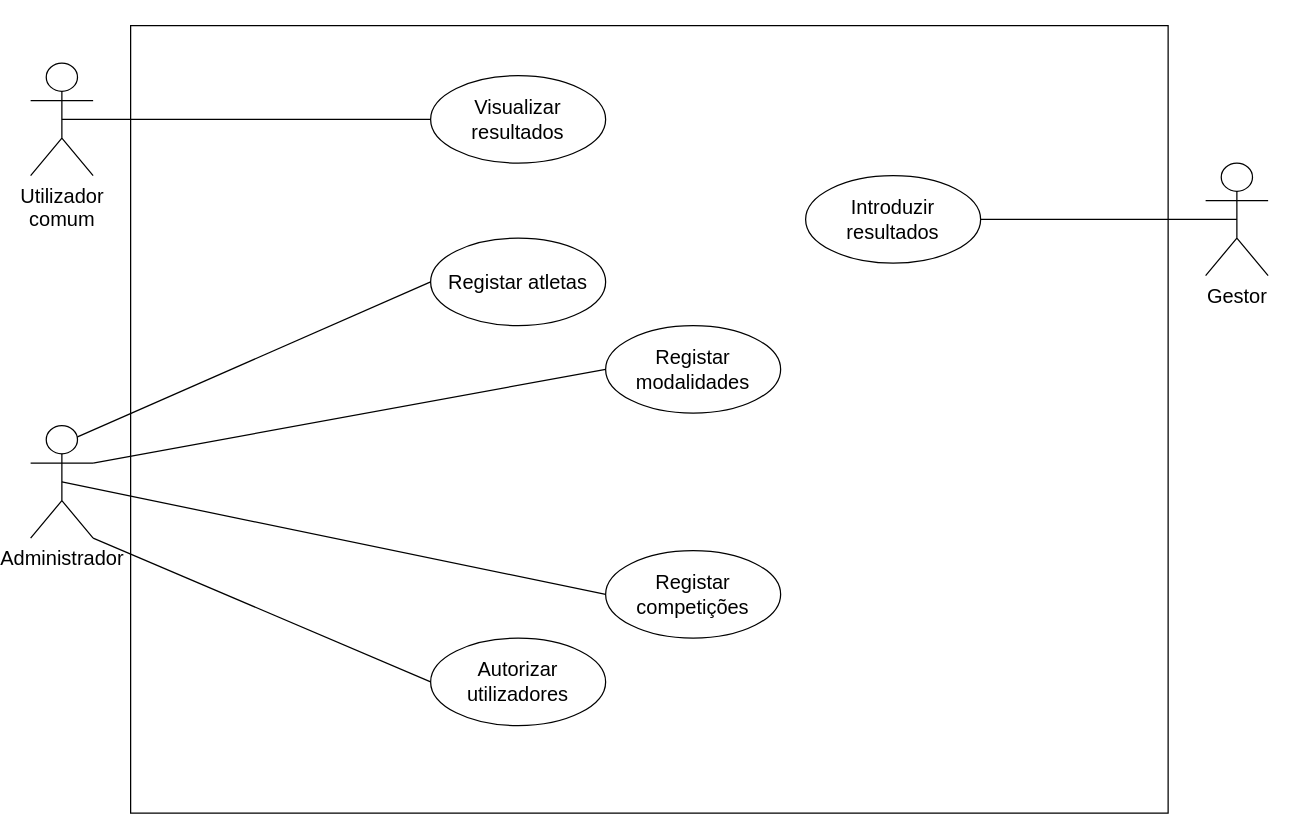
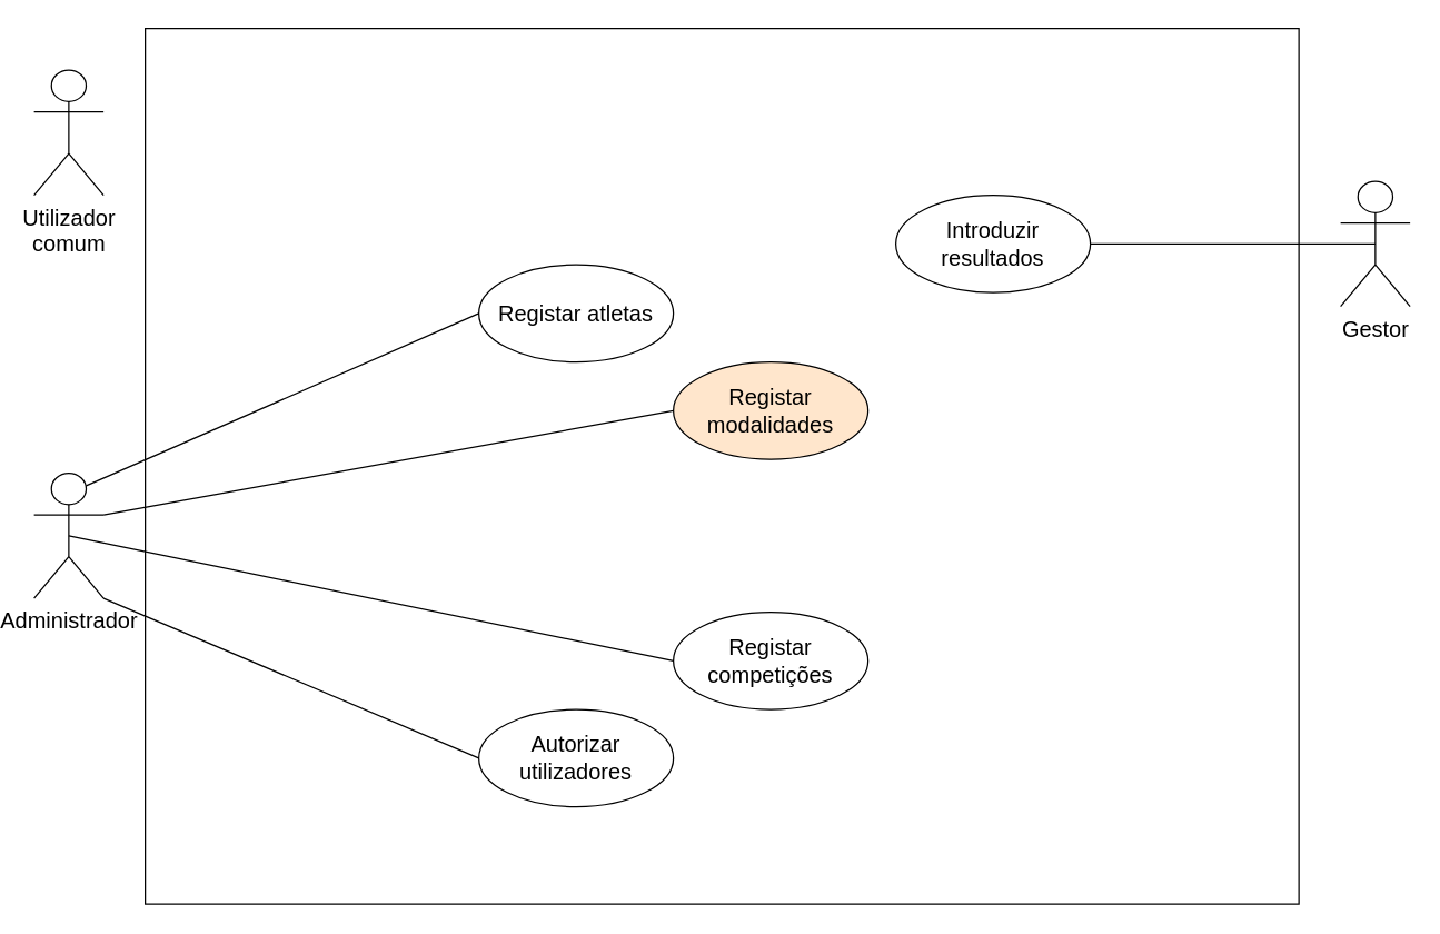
- <mxCell id="5" value="" style="endArrow=none;html=1;rounded=0;exitX=0.5;exitY=0.5;exitDx=0;exitDy=0;exitPerimeter=0;entryX=0;entryY=0.5;entryDx=0;entryDy=0;" parent="1" source="3" target="4" edge="1"><mxGeometry width="50" height="50" relative="1" as="geometry"><mxPoint x="460" y="360" as="sourcePoint" /><mxPoint x="510" y="310" as="targetPoint" /></mxGeometry></mxCell>
- <mxCell id="4" value="&lt;font style=&quot;font-size: 16px&quot;&gt;Visualizar resultados&lt;/font&gt;" style="ellipse;whiteSpace=wrap;html=1;" parent="1" vertex="1"><mxGeometry x="340" y="60" width="140" height="70" as="geometry" /></mxCell>
- <mxCell id="7" value="&lt;font style=&quot;font-size: 16px&quot;&gt;Registar modalidades&lt;/font&gt;" style="ellipse;whiteSpace=wrap;html=1;" parent="1" vertex="1"><mxGeometry x="480" y="260" width="140" height="70" as="geometry" /></mxCell>
+ <mxCell id="7" value="&lt;font style=&quot;font-size: 16px&quot;&gt;Registar modalidades&lt;/font&gt;" style="ellipse;whiteSpace=wrap;html=1;fillColor=#ffe6cc;" parent="1" vertex="1"><mxGeometry x="480" y="260" width="140" height="70" as="geometry" /></mxCell>
